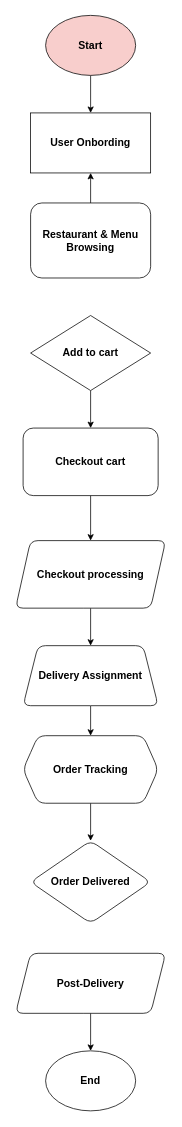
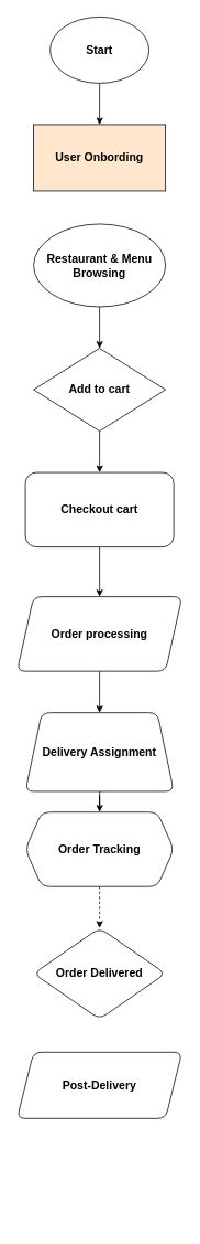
- <mxCell id="3" value="&lt;b&gt;&lt;font style=&quot;font-size: 14px;&quot;&gt;Start&lt;/font&gt;&lt;/b&gt;" style="ellipse;whiteSpace=wrap;html=1;fillColor=#f8cecc;" vertex="1" parent="1"><mxGeometry x="60" y="20" width="120" height="80" as="geometry" /></mxCell>
+ <mxCell id="3" value="&lt;b&gt;&lt;font style=&quot;font-size: 14px;&quot;&gt;Start&lt;/font&gt;&lt;/b&gt;" style="ellipse;whiteSpace=wrap;html=1;" vertex="1" parent="1"><mxGeometry x="60" y="20" width="120" height="80" as="geometry" /></mxCell>
- <mxCell id="4" value="&lt;b&gt;&lt;font style=&quot;font-size: 14px;&quot;&gt;User Onbording&lt;/font&gt;&lt;/b&gt;" style="whiteSpace=wrap;html=1;" vertex="1" parent="1"><mxGeometry x="40" y="150" width="160" height="80" as="geometry" /></mxCell>
+ <mxCell id="4" value="&lt;b&gt;&lt;font style=&quot;font-size: 14px;&quot;&gt;User Onbording&lt;/font&gt;&lt;/b&gt;" style="whiteSpace=wrap;html=1;fillColor=#ffe6cc;" vertex="1" parent="1"><mxGeometry x="40" y="150" width="160" height="80" as="geometry" /></mxCell>
- <mxCell id="5" value="" style="edgeStyle=orthogonalEdgeStyle;rounded=0;orthogonalLoop=1;jettySize=auto;html=1;" edge="1" parent="1" source="6" target="4"><mxGeometry relative="1" as="geometry" /></mxCell>
+ <mxCell id="5" value="" style="edgeStyle=orthogonalEdgeStyle;rounded=0;orthogonalLoop=1;jettySize=auto;html=1;" edge="1" parent="1" source="6" target="8"><mxGeometry relative="1" as="geometry" /></mxCell>
- <mxCell id="6" value="&lt;b&gt;&lt;font style=&quot;font-size: 14px;&quot;&gt;Restaurant &amp;amp; Menu Browsing&lt;/font&gt;&lt;/b&gt;" style="whiteSpace=wrap;html=1;rounded=1;" vertex="1" parent="1"><mxGeometry x="40" y="270" width="160" height="100" as="geometry" /></mxCell>
+ <mxCell id="6" value="&lt;b&gt;&lt;font style=&quot;font-size: 14px;&quot;&gt;Restaurant &amp;amp; Menu Browsing&lt;/font&gt;&lt;/b&gt;" style="ellipse;whiteSpace=wrap;html=1;" vertex="1" parent="1"><mxGeometry x="40" y="270" width="160" height="100" as="geometry" /></mxCell>
- <mxCell id="12" value="&lt;b&gt;&lt;font style=&quot;font-size: 14px;&quot;&gt;Checkout processing&lt;/font&gt;&lt;/b&gt;" style="shape=parallelogram;perimeter=parallelogramPerimeter;whiteSpace=wrap;html=1;fixedSize=1;rounded=1;" vertex="1" parent="1"><mxGeometry x="20" y="720" width="200" height="90" as="geometry" /></mxCell>
+ <mxCell id="12" value="&lt;b&gt;&lt;font style=&quot;font-size: 14px;&quot;&gt;Order processing&lt;/font&gt;&lt;/b&gt;" style="shape=parallelogram;perimeter=parallelogramPerimeter;whiteSpace=wrap;html=1;fixedSize=1;rounded=1;" vertex="1" parent="1"><mxGeometry x="20" y="720" width="200" height="90" as="geometry" /></mxCell>
- <mxCell id="14" value="&lt;b&gt;&lt;font style=&quot;font-size: 14px;&quot;&gt;Delivery Assignment&lt;/font&gt;&lt;/b&gt;" style="shape=trapezoid;perimeter=trapezoidPerimeter;whiteSpace=wrap;html=1;fixedSize=1;rounded=1;" vertex="1" parent="1"><mxGeometry x="30" y="860" width="180" height="80" as="geometry" /></mxCell>
+ <mxCell id="14" value="&lt;b&gt;&lt;font style=&quot;font-size: 14px;&quot;&gt;Delivery Assignment&lt;/font&gt;&lt;/b&gt;" style="shape=trapezoid;perimeter=trapezoidPerimeter;whiteSpace=wrap;html=1;fixedSize=1;rounded=1;" vertex="1" parent="1"><mxGeometry x="30" y="860" width="180" height="95" as="geometry" /></mxCell>
- <mxCell id="15" value="" style="edgeStyle=orthogonalEdgeStyle;rounded=0;orthogonalLoop=1;jettySize=auto;html=1;" edge="1" parent="1" source="16" target="17"><mxGeometry relative="1" as="geometry" /></mxCell>
+ <mxCell id="15" value="" style="edgeStyle=orthogonalEdgeStyle;rounded=0;orthogonalLoop=1;jettySize=auto;html=1;dashed=1;" edge="1" parent="1" source="16" target="17"><mxGeometry relative="1" as="geometry" /></mxCell>
- <mxCell id="18" value="" style="edgeStyle=orthogonalEdgeStyle;rounded=0;orthogonalLoop=1;jettySize=auto;html=1;" edge="1" parent="1" source="19" target="20"><mxGeometry relative="1" as="geometry" /></mxCell>
- <mxCell id="20" value="&lt;b&gt;&lt;font style=&quot;font-size: 14px;&quot;&gt;End&lt;/font&gt;&lt;/b&gt;" style="ellipse;whiteSpace=wrap;html=1;" vertex="1" parent="1"><mxGeometry x="60" y="1400" width="120" height="80" as="geometry" /></mxCell>
